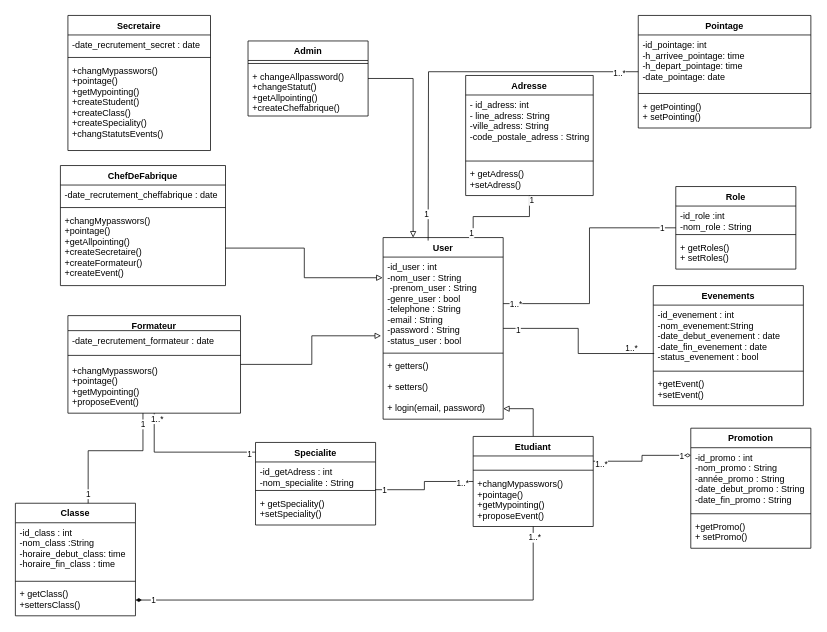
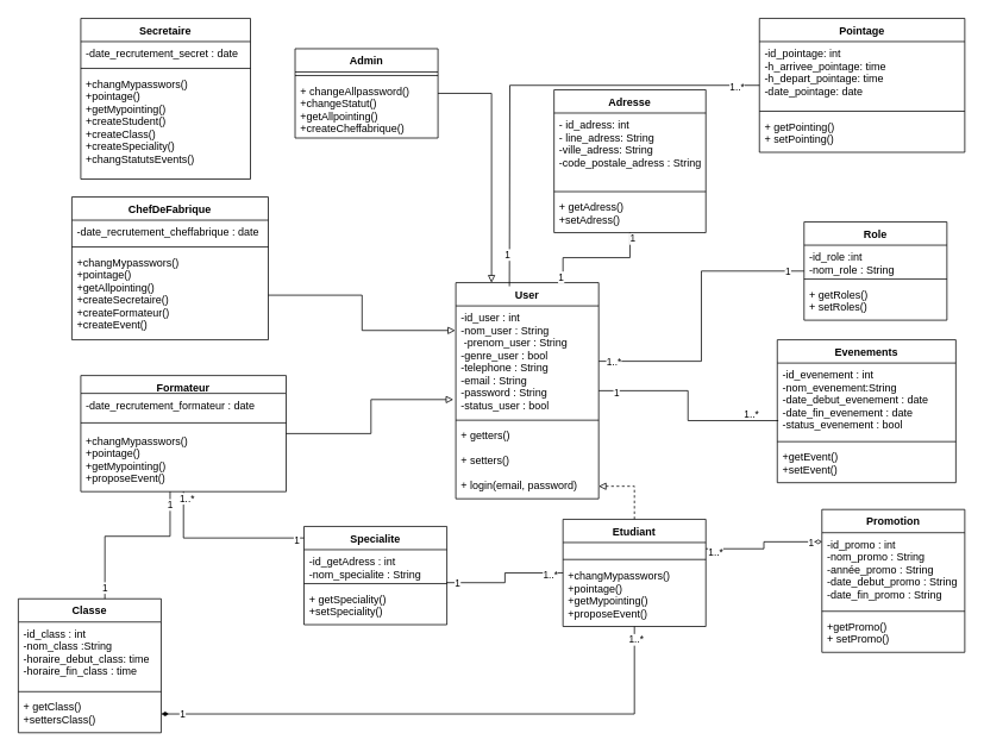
- <mxCell id="11" style="edgeStyle=orthogonalEdgeStyle;rounded=0;orthogonalLoop=1;jettySize=auto;html=1;entryX=1;entryY=0.5;entryDx=0;entryDy=0;fontSize=17;endArrow=block;endFill=0;" parent="1" source="18" target="10" edge="1"><mxGeometry relative="1" as="geometry" /></mxCell>
+ <mxCell id="11" style="edgeStyle=orthogonalEdgeStyle;rounded=0;orthogonalLoop=1;jettySize=auto;html=1;entryX=1;entryY=0.5;entryDx=0;entryDy=0;fontSize=17;endArrow=block;endFill=0;dashed=1;" parent="1" source="18" target="10" edge="1"><mxGeometry relative="1" as="geometry" /></mxCell>
